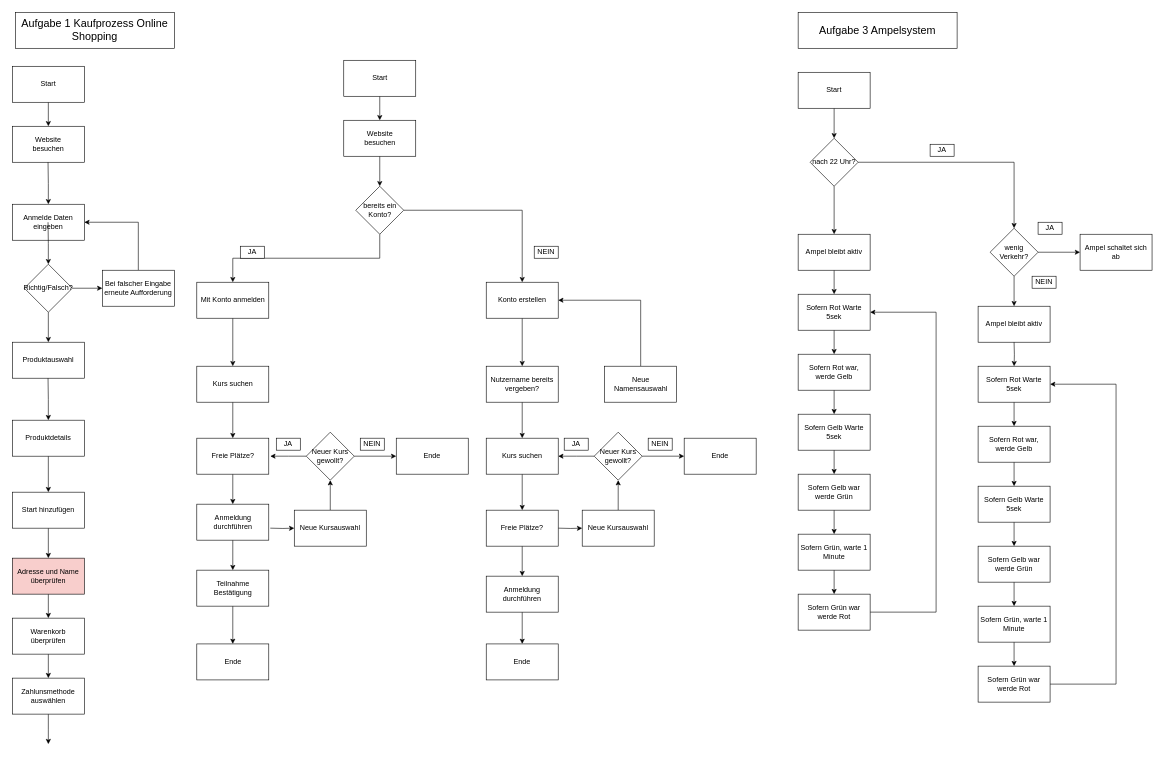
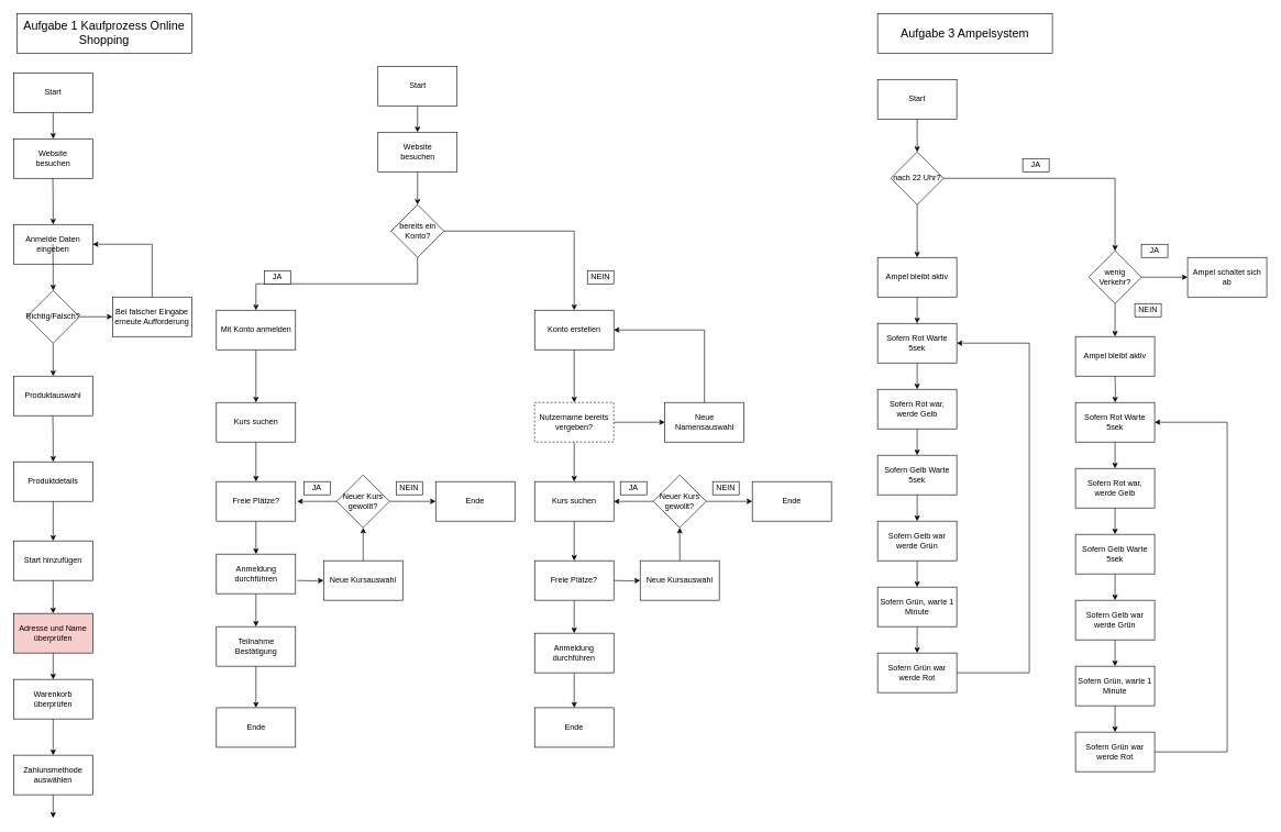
- <mxCell id="32" value="Nutzername bereits vergeben?" style="rounded=0;whiteSpace=wrap;html=1;labelBackgroundColor=none;" vertex="1" parent="1"><mxGeometry x="810" y="610" width="120" height="60" as="geometry" /></mxCell>
+ <mxCell id="32" value="Nutzername bereits vergeben?" style="rounded=0;whiteSpace=wrap;html=1;labelBackgroundColor=none;dashed=1;" vertex="1" parent="1"><mxGeometry x="810" y="610" width="120" height="60" as="geometry" /></mxCell>
+ <mxCell id="30" style="edgeStyle=orthogonalEdgeStyle;rounded=0;orthogonalLoop=1;jettySize=auto;html=1;exitX=1;exitY=0.5;exitDx=0;exitDy=0;entryX=0;entryY=0.5;entryDx=0;entryDy=0;" edge="1" parent="1" source="32" target="36"><mxGeometry relative="1" as="geometry" /></mxCell>
- <mxCell id="23" value="Zahlunsmethode auswählen" style="rounded=0;whiteSpace=wrap;html=1;labelBackgroundColor=none;" vertex="1" parent="1"><mxGeometry x="20" y="1130" width="120" height="60" as="geometry" /></mxCell>
+ <mxCell id="23" value="Zahlunsmethode auswählen" style="rounded=0;whiteSpace=wrap;html=1;labelBackgroundColor=none;" vertex="1" parent="1"><mxGeometry x="20" y="1145" width="120" height="60" as="geometry" /></mxCell>
